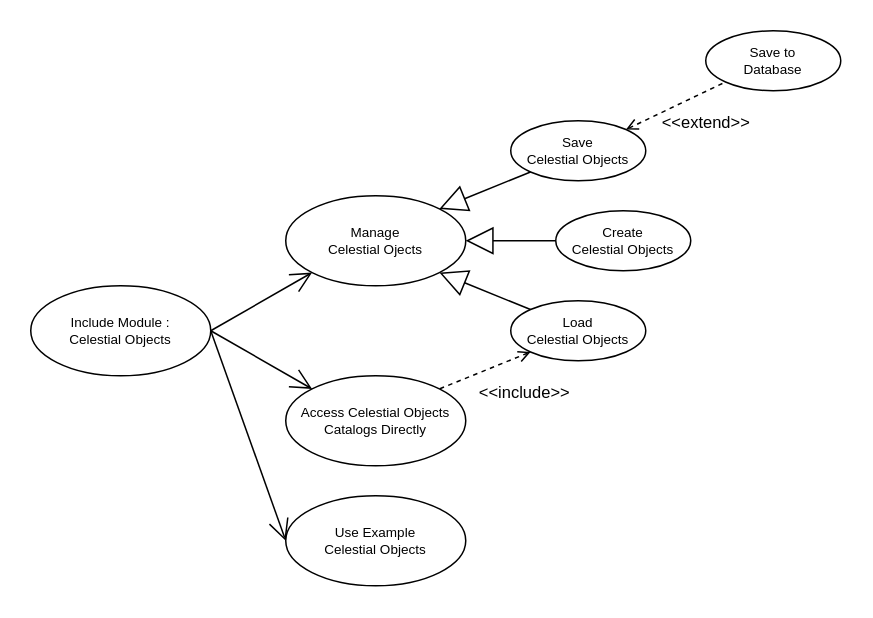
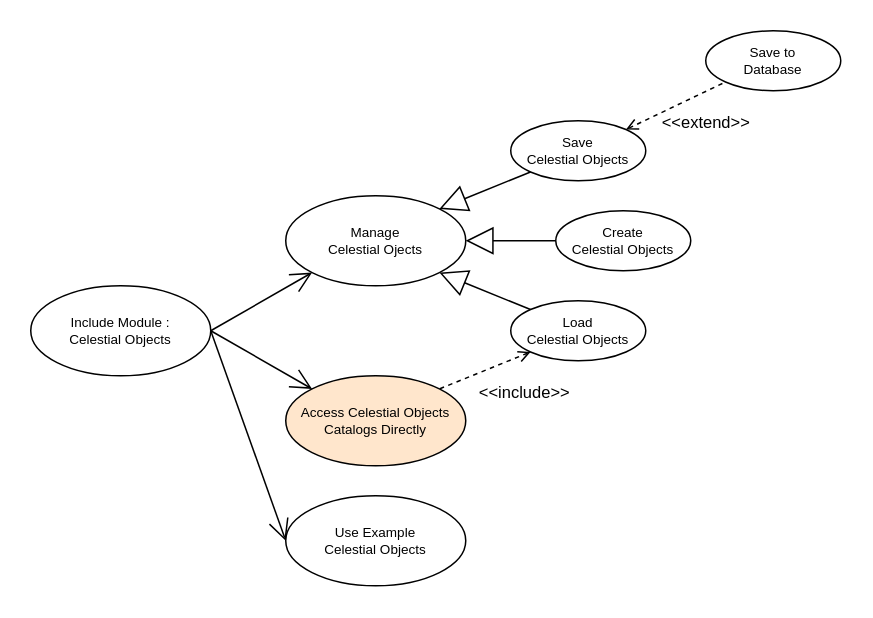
- <mxCell id="5" value="Access Celestial Objects&lt;div&gt;Catalogs Directly&lt;/div&gt;" style="ellipse;whiteSpace=wrap;html=1;fontSize=9;" parent="1" vertex="1"><mxGeometry x="190" y="250" width="120" height="60" as="geometry" /></mxCell>
+ <mxCell id="5" value="Access Celestial Objects&lt;div&gt;Catalogs Directly&lt;/div&gt;" style="ellipse;whiteSpace=wrap;html=1;fontSize=9;fillColor=#ffe6cc;" parent="1" vertex="1"><mxGeometry x="190" y="250" width="120" height="60" as="geometry" /></mxCell>
